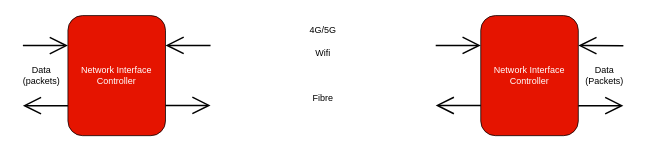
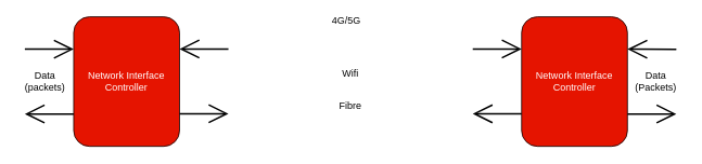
- <mxCell id="12" value="4G/5G" style="text;html=1;strokeColor=none;fillColor=none;align=center;verticalAlign=middle;whiteSpace=wrap;rounded=0;" vertex="1" parent="1"><mxGeometry x="370" y="25" width="120" height="30" as="geometry" /></mxCell>
+ <mxCell id="12" value="4G/5G" style="text;html=1;strokeColor=none;fillColor=none;align=center;verticalAlign=middle;whiteSpace=wrap;rounded=0;" vertex="1" parent="1"><mxGeometry x="365" y="10" width="120" height="30" as="geometry" /></mxCell>
- <mxCell id="10" value="Wifi" style="text;html=1;strokeColor=none;fillColor=none;align=center;verticalAlign=middle;whiteSpace=wrap;rounded=0;" vertex="1" parent="1"><mxGeometry x="370" y="55" width="120" height="30" as="geometry" /></mxCell>
+ <mxCell id="10" value="Wifi" style="text;html=1;strokeColor=none;fillColor=none;align=center;verticalAlign=middle;whiteSpace=wrap;rounded=0;" vertex="1" parent="1"><mxGeometry x="370" y="75" width="120" height="30" as="geometry" /></mxCell>
